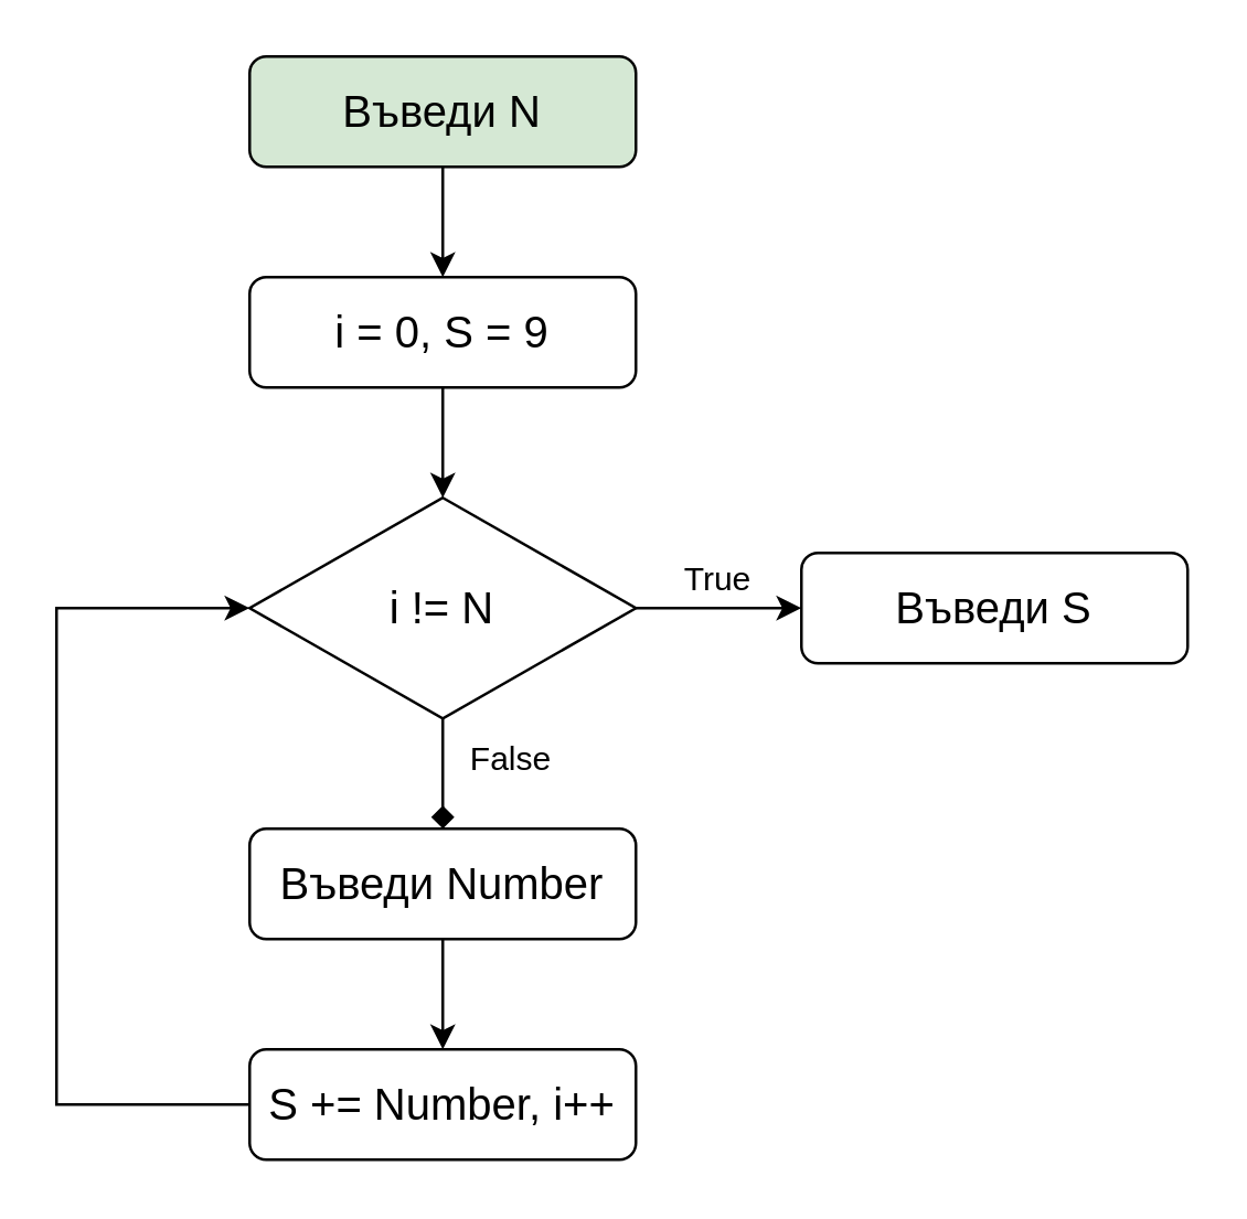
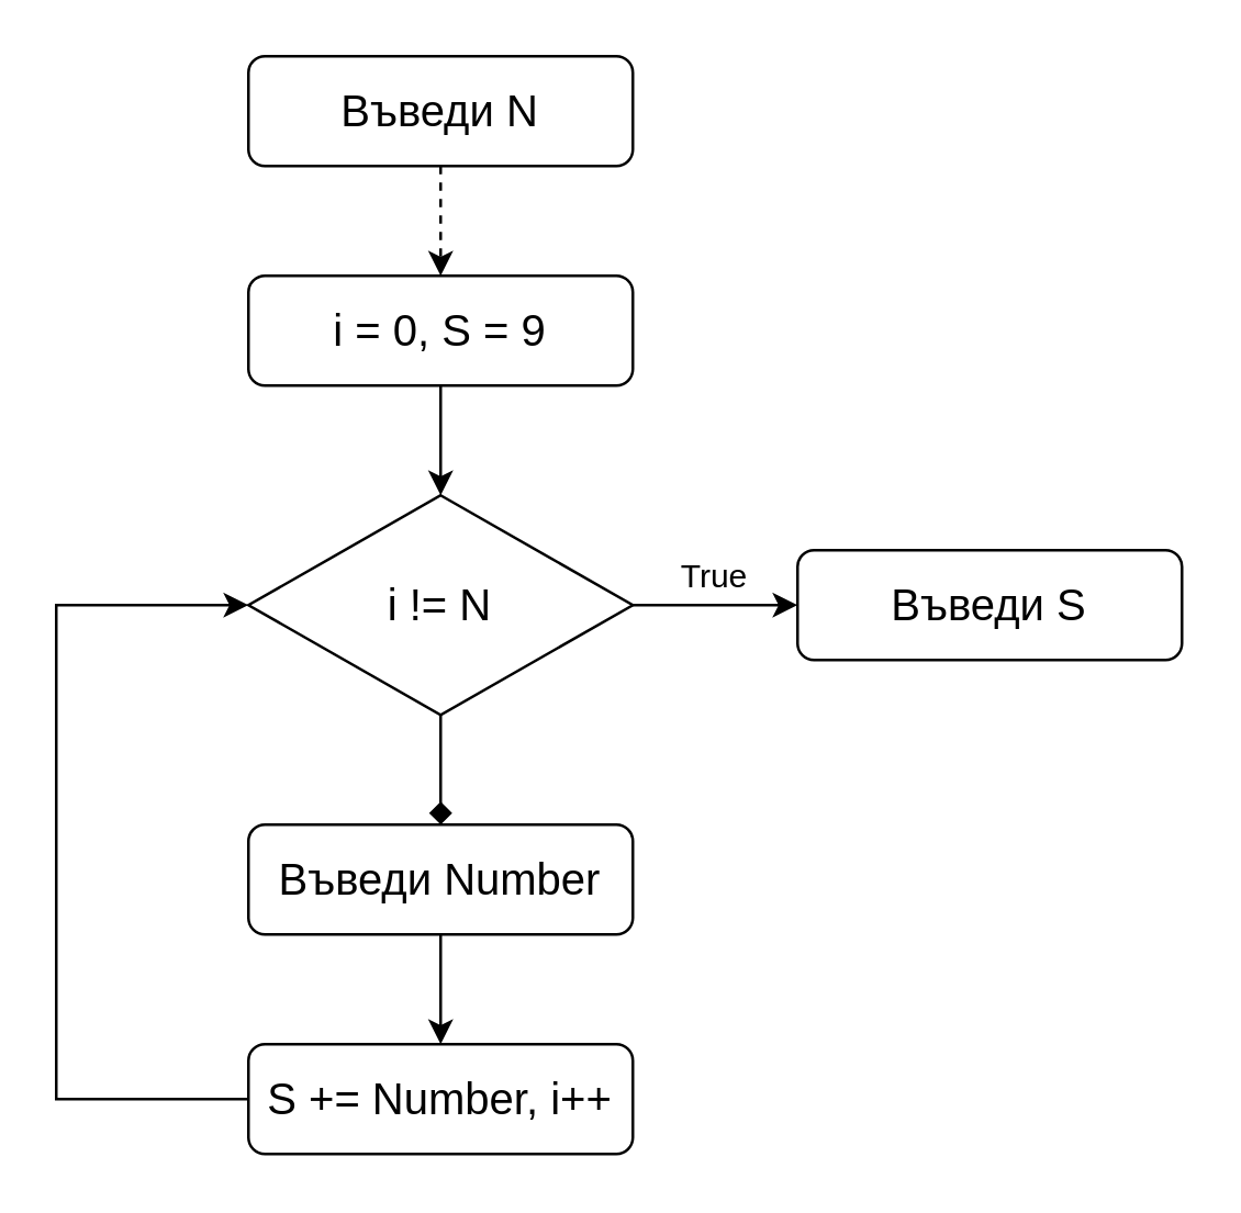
- <mxCell id="3" value="Въведи N" style="rounded=1;whiteSpace=wrap;html=1;fontSize=16;fillColor=#d5e8d4;" vertex="1" parent="1"><mxGeometry x="90" y="20" width="140" height="40" as="geometry" /></mxCell>
+ <mxCell id="3" value="Въведи N" style="rounded=1;whiteSpace=wrap;html=1;fontSize=16;" vertex="1" parent="1"><mxGeometry x="90" y="20" width="140" height="40" as="geometry" /></mxCell>
- <mxCell id="2" style="edgeStyle=orthogonalEdgeStyle;rounded=0;orthogonalLoop=1;jettySize=auto;html=1;entryX=0.5;entryY=0;entryDx=0;entryDy=0;" edge="1" parent="1" source="3" target="5"><mxGeometry relative="1" as="geometry"><mxPoint x="150" y="100" as="targetPoint" /></mxGeometry></mxCell>
+ <mxCell id="2" style="edgeStyle=orthogonalEdgeStyle;rounded=0;orthogonalLoop=1;jettySize=auto;html=1;entryX=0.5;entryY=0;entryDx=0;entryDy=0;dashed=1;" edge="1" parent="1" source="3" target="5"><mxGeometry relative="1" as="geometry"><mxPoint x="150" y="100" as="targetPoint" /></mxGeometry></mxCell>
- <mxCell id="14" value="False" style="text;html=1;strokeColor=none;fillColor=none;align=center;verticalAlign=middle;whiteSpace=wrap;rounded=0;" vertex="1" parent="1"><mxGeometry x="160" y="260" width="50" height="30" as="geometry" /></mxCell>
